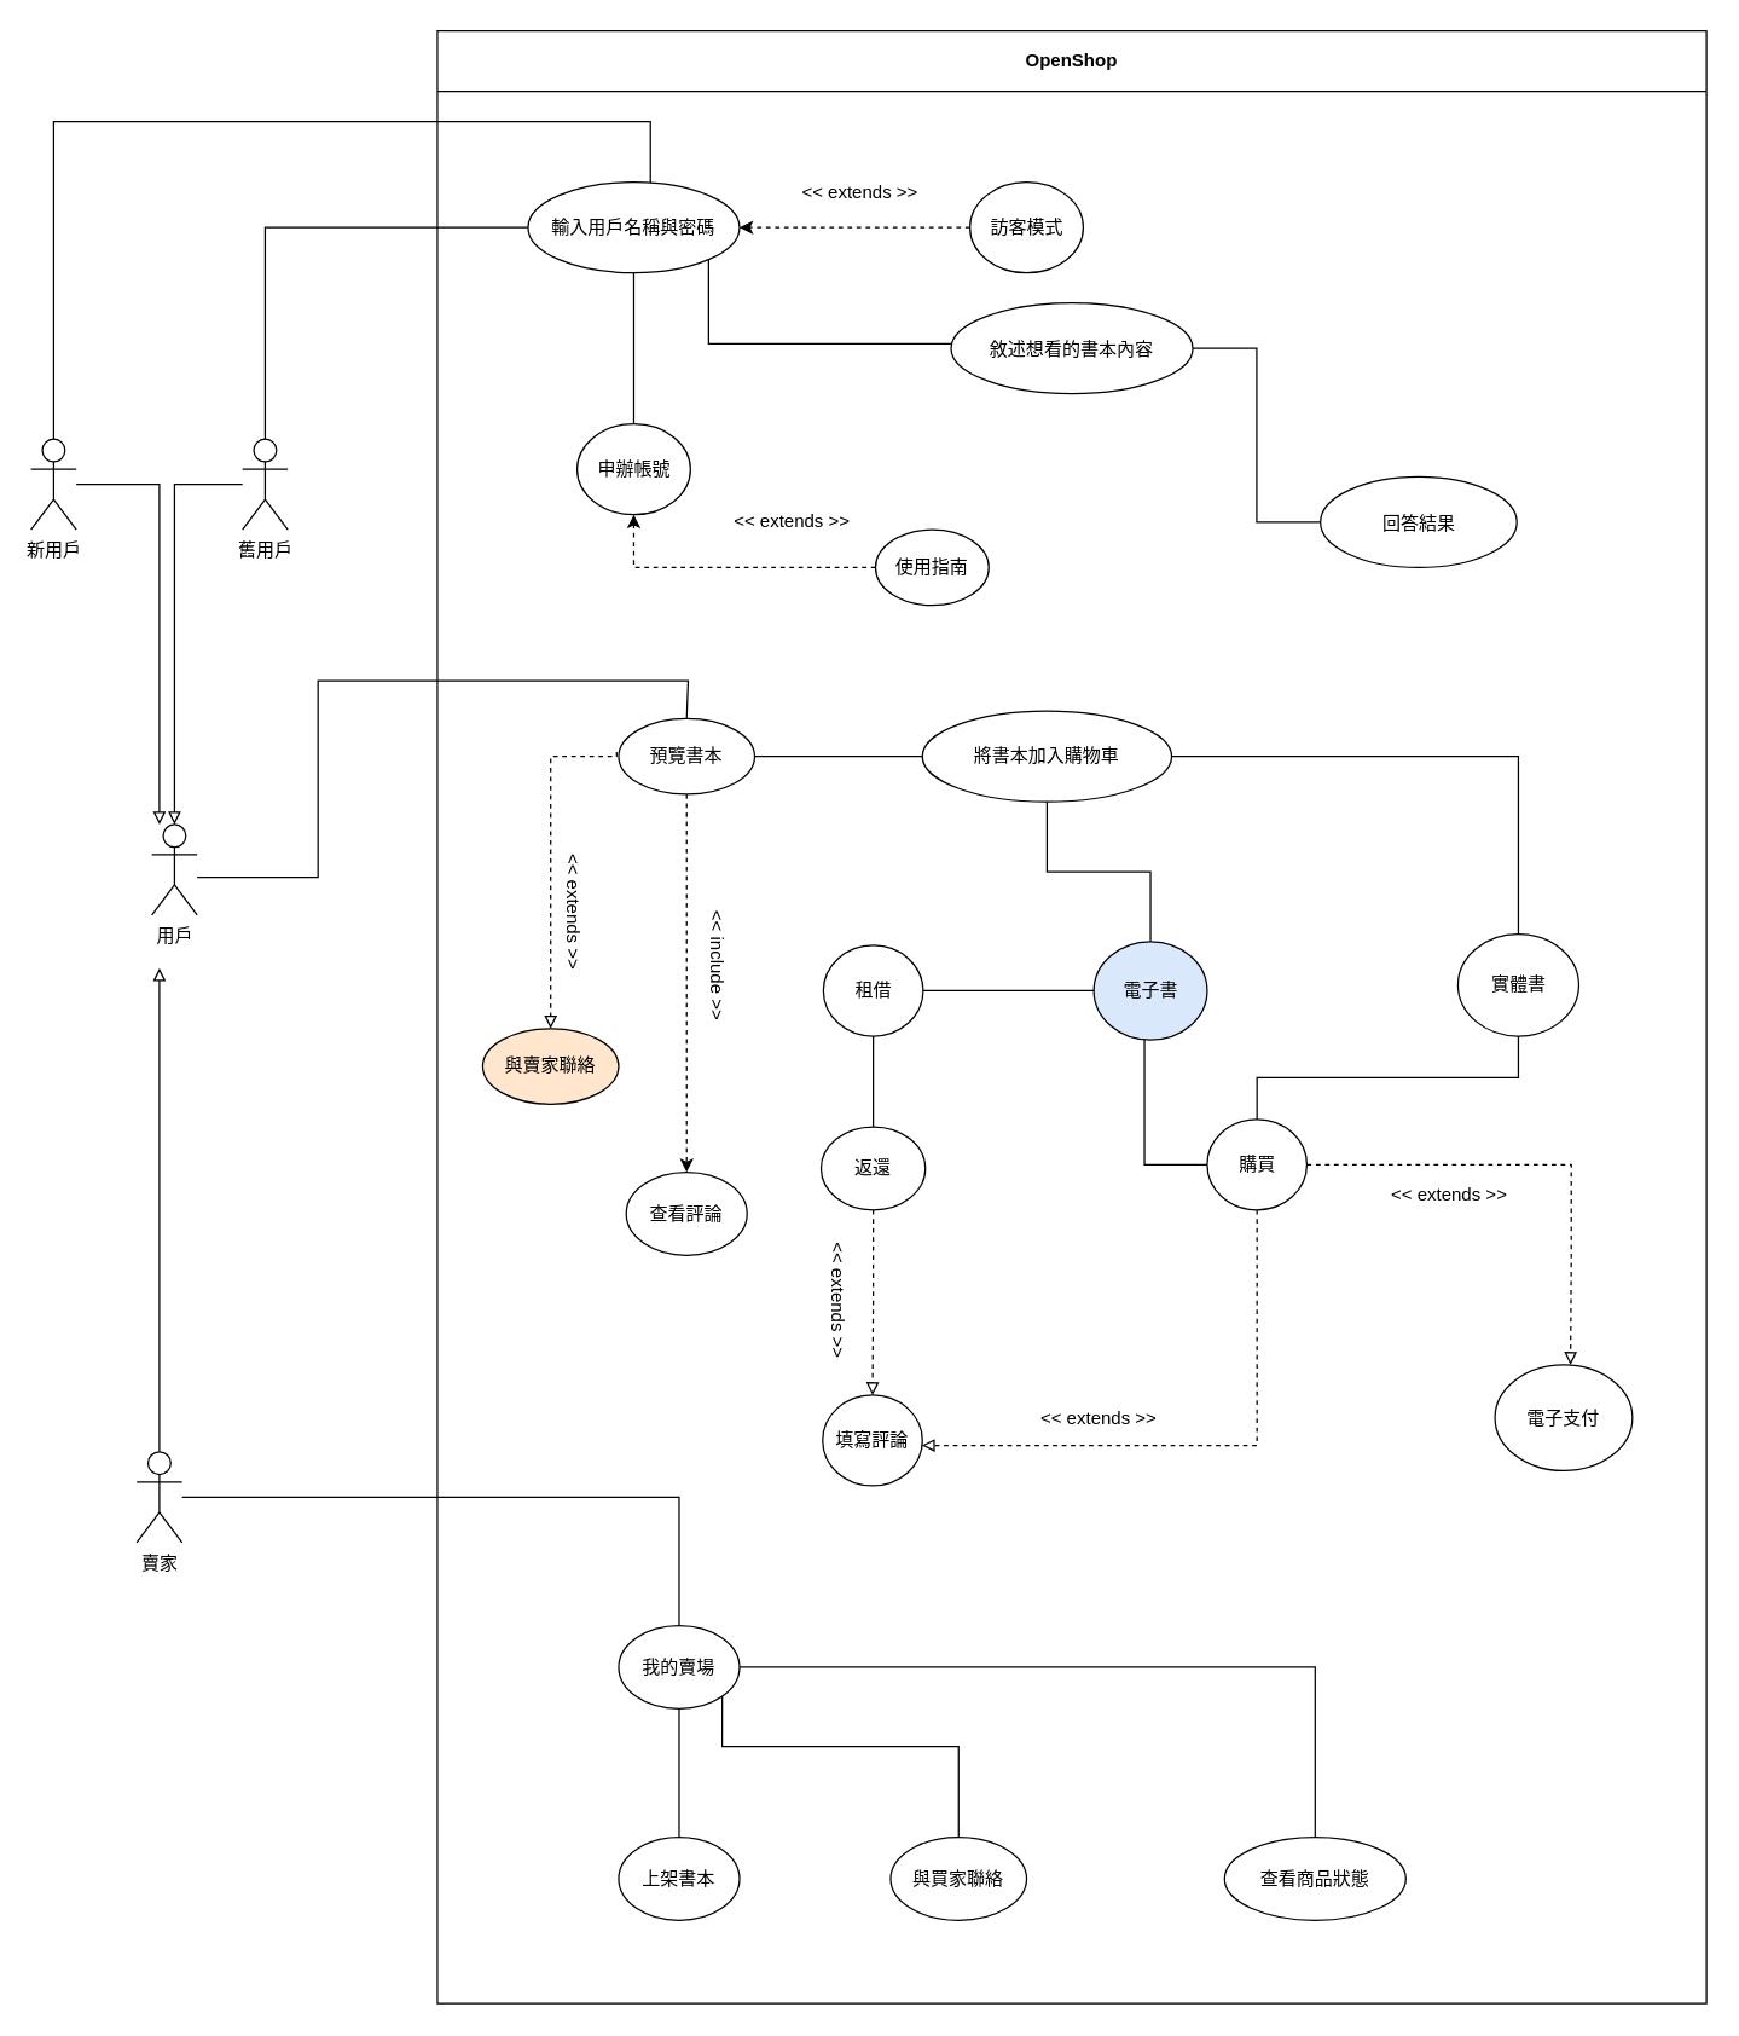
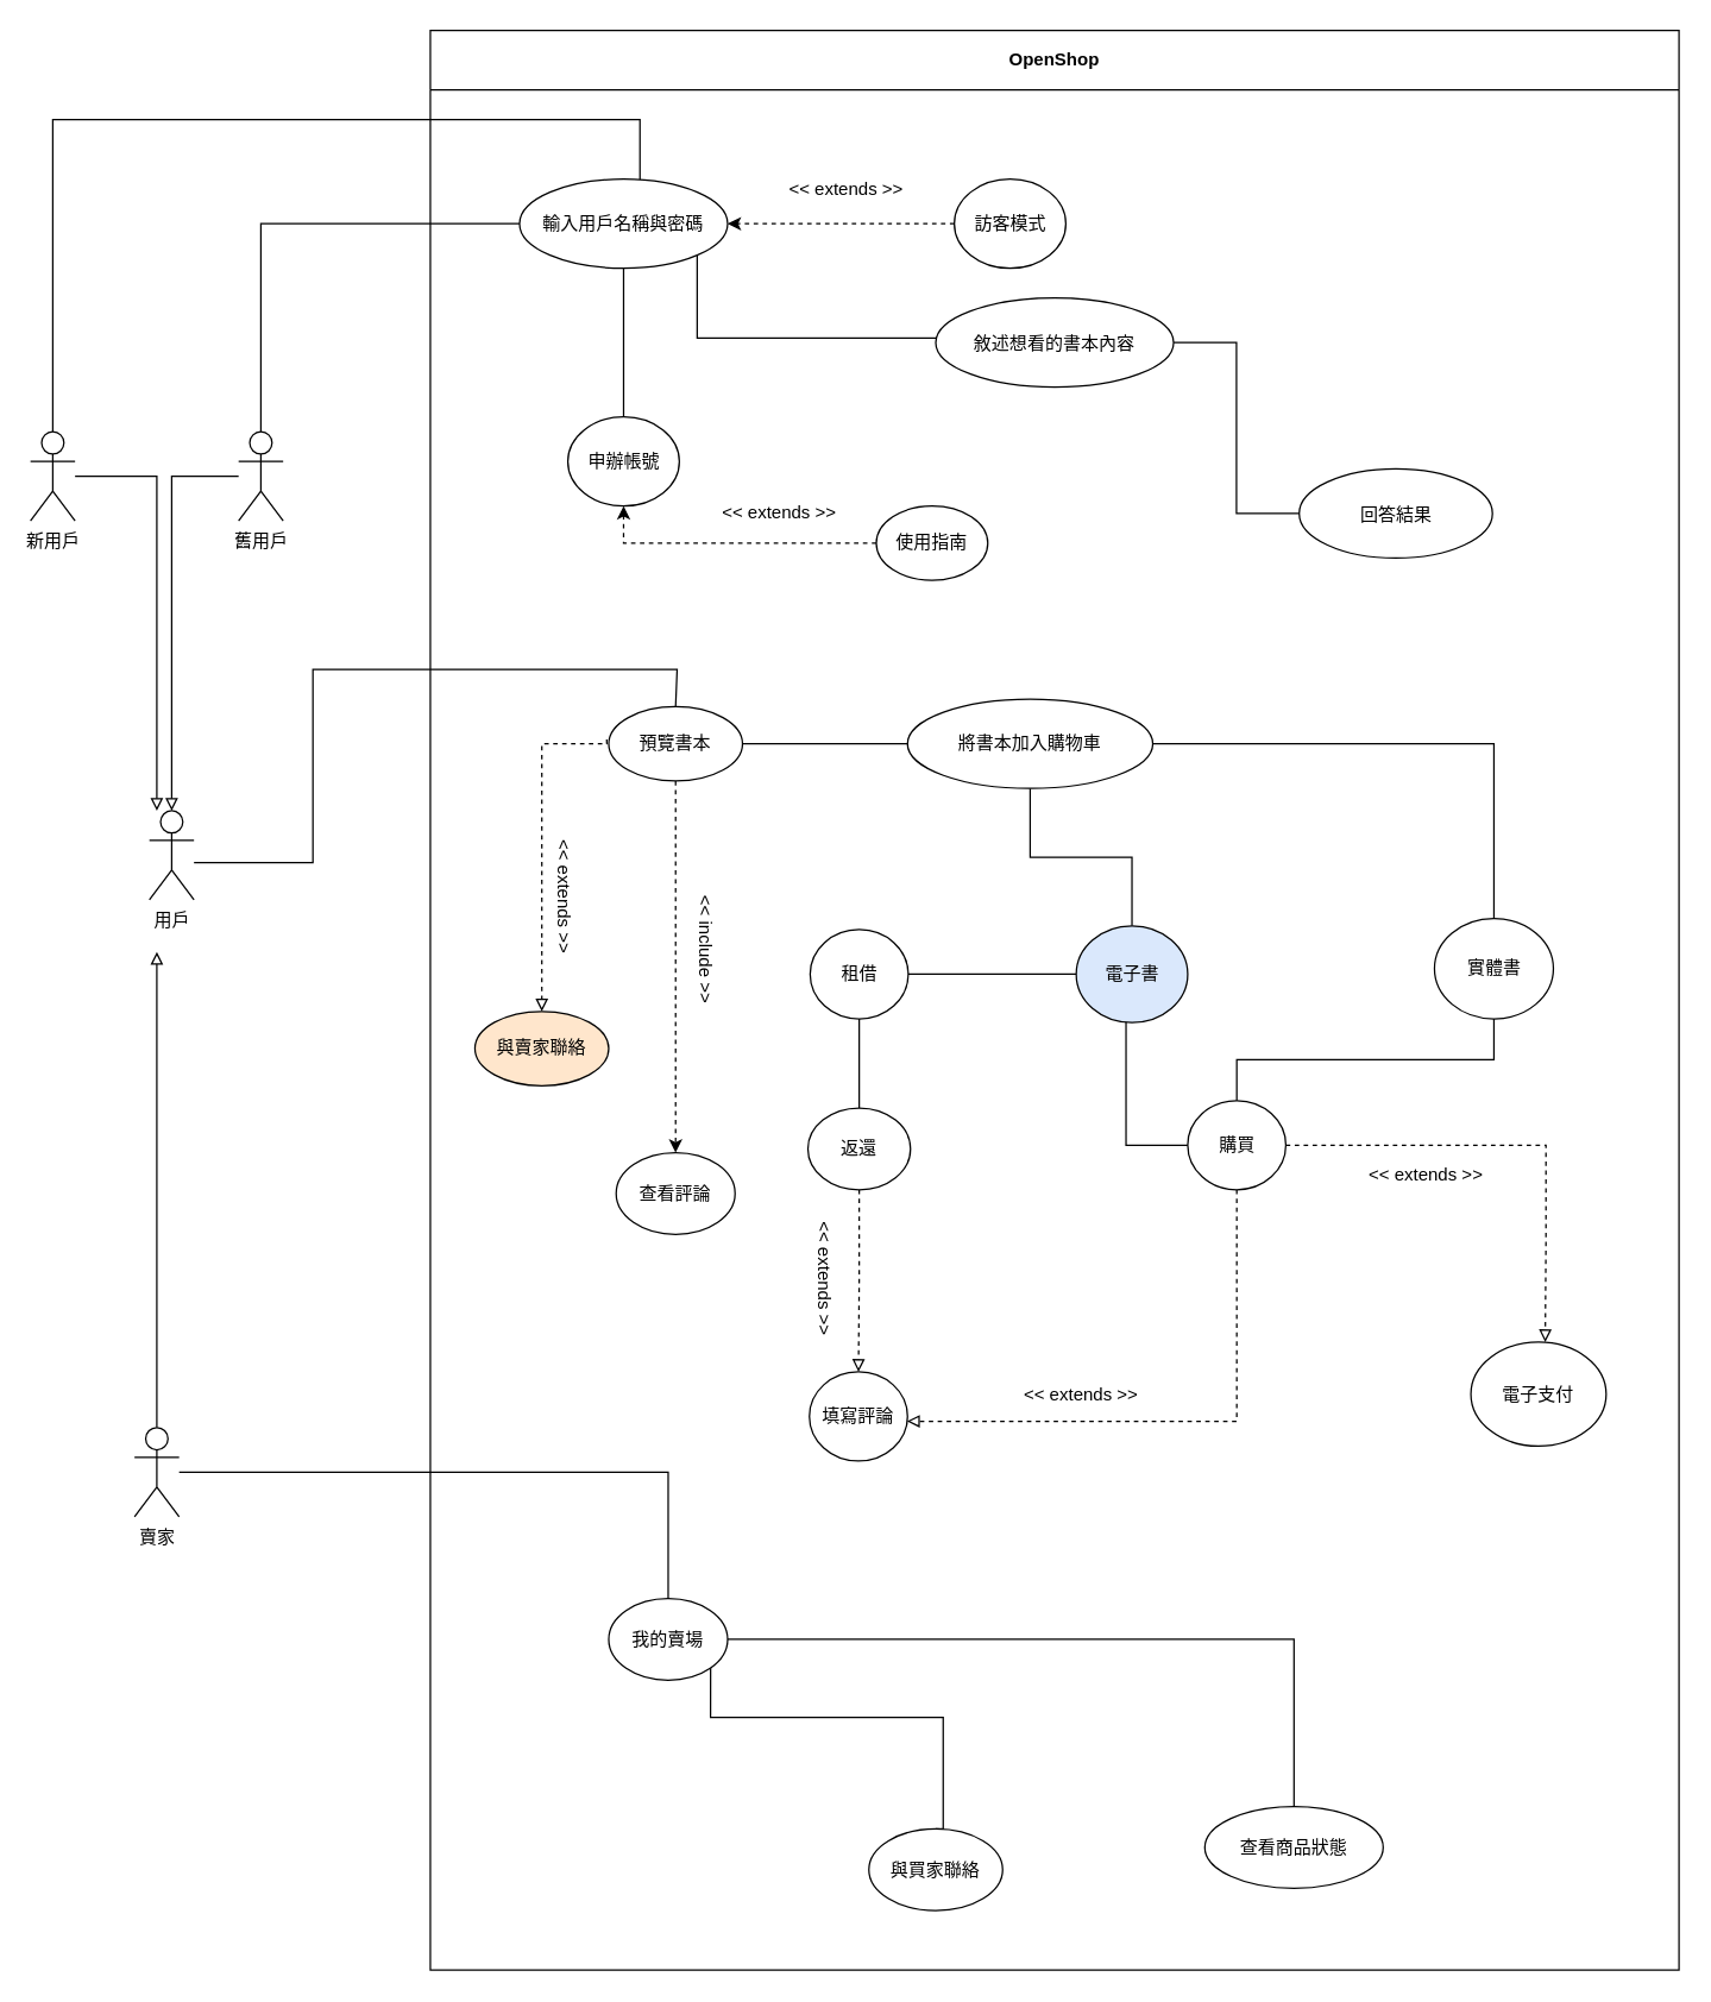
- <mxCell id="10" value="使用指南" style="ellipse;whiteSpace=wrap;html=1;" parent="2" vertex="1"><mxGeometry x="290" y="330" width="75" height="50" as="geometry" /></mxCell>
+ <mxCell id="10" value="使用指南" style="ellipse;whiteSpace=wrap;html=1;" parent="2" vertex="1"><mxGeometry x="300" y="320" width="75" height="50" as="geometry" /></mxCell>
- <mxCell id="44" style="edgeStyle=orthogonalEdgeStyle;rounded=0;orthogonalLoop=1;jettySize=auto;html=1;entryX=0.5;entryY=0;entryDx=0;entryDy=0;endArrow=none;endFill=0;" edge="1" parent="2" source="47" target="48"><mxGeometry relative="1" as="geometry" /></mxCell>
- <mxCell id="48" value="上架書本" style="ellipse;whiteSpace=wrap;html=1;" vertex="1" parent="2"><mxGeometry x="120" y="1195" width="80" height="55" as="geometry" /></mxCell>
- <mxCell id="50" value="與買家聯絡" style="ellipse;whiteSpace=wrap;html=1;" vertex="1" parent="2"><mxGeometry x="300" y="1195" width="90" height="55" as="geometry" /></mxCell>
+ <mxCell id="50" value="與買家聯絡" style="ellipse;whiteSpace=wrap;html=1;" vertex="1" parent="2"><mxGeometry x="295" y="1210" width="90" height="55" as="geometry" /></mxCell>
